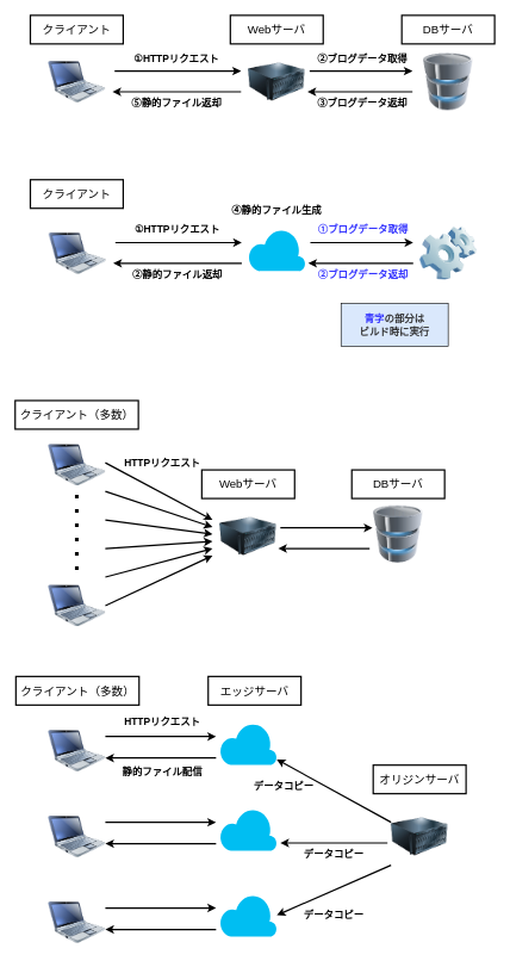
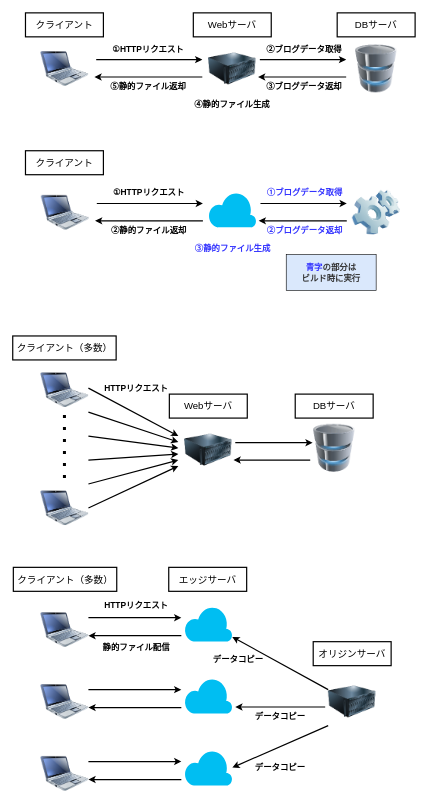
- <mxCell id="48" value="&lt;b style=&quot;font-size: 14px&quot;&gt;④静的ファイル生成&lt;/b&gt;" style="text;html=1;strokeColor=none;fillColor=none;align=center;verticalAlign=middle;whiteSpace=wrap;rounded=0;fontSize=14;" parent="1" vertex="1"><mxGeometry x="317" y="283" width="140" height="20" as="geometry" /></mxCell>
+ <mxCell id="48" value="&lt;b style=&quot;font-size: 14px&quot;&gt;④静的ファイル生成&lt;/b&gt;" style="text;html=1;strokeColor=none;fillColor=none;align=center;verticalAlign=middle;whiteSpace=wrap;rounded=0;fontSize=14;" parent="1" vertex="1"><mxGeometry x="317" y="163" width="140" height="20" as="geometry" /></mxCell>
+ <mxCell id="58" value="&lt;b style=&quot;font-size: 14px&quot;&gt;③静的ファイル生成&lt;/b&gt;" style="text;html=1;strokeColor=none;fillColor=none;align=center;verticalAlign=middle;whiteSpace=wrap;rounded=0;fontSize=14;fontColor=#3333FF;" parent="1" vertex="1"><mxGeometry x="318" y="403" width="140" height="20" as="geometry" /></mxCell>
- <mxCell id="33" value="&lt;font style=&quot;font-size: 16px&quot;&gt;エッジサーバ&lt;/font&gt;" style="text;html=1;fillColor=none;align=center;verticalAlign=middle;whiteSpace=wrap;rounded=0;strokeColor=#000000;strokeWidth=2;" parent="1" vertex="1"><mxGeometry x="291" y="945" width="130" height="40" as="geometry" /></mxCell>
+ <mxCell id="33" value="&lt;font style=&quot;font-size: 16px&quot;&gt;エッジサーバ&lt;/font&gt;" style="text;html=1;fillColor=none;align=center;verticalAlign=middle;whiteSpace=wrap;rounded=0;strokeColor=#000000;strokeWidth=2;" parent="1" vertex="1"><mxGeometry x="281" y="945" width="130" height="40" as="geometry" /></mxCell>
